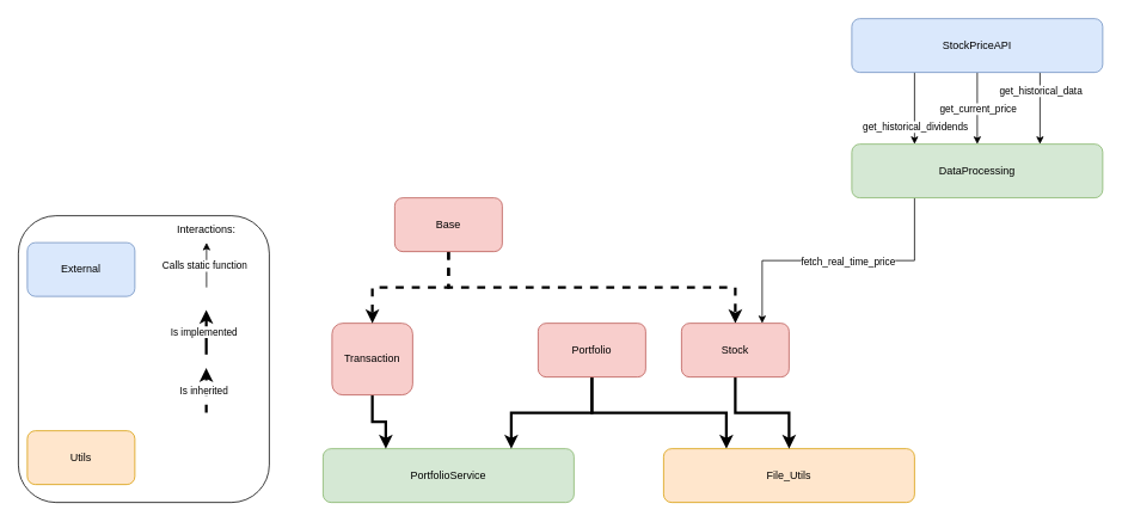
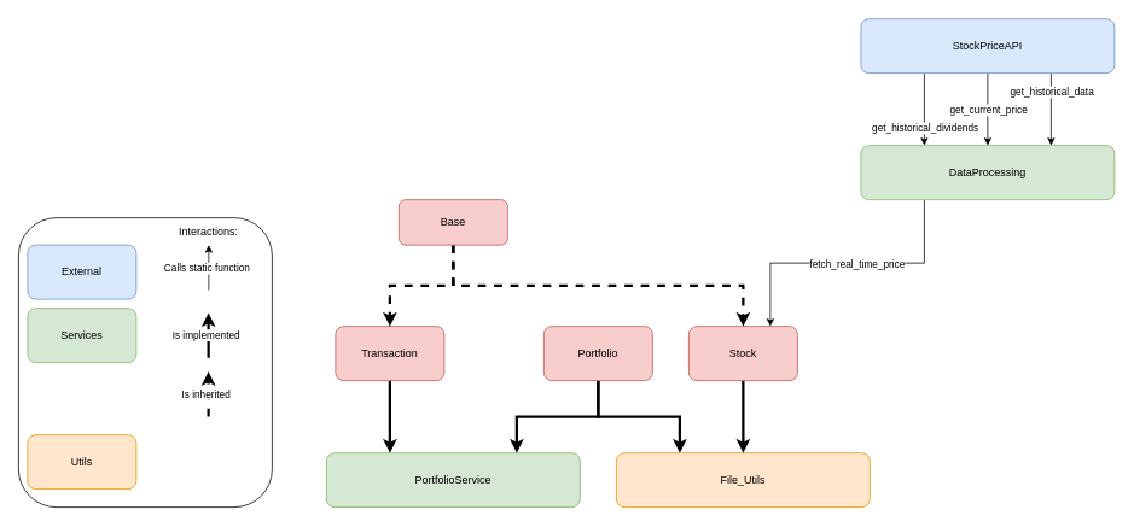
- <mxCell id="20" value="Base" style="rounded=1;whiteSpace=wrap;html=1;fillColor=#f8cecc;strokeColor=#b85450;" vertex="1" parent="1"><mxGeometry x="440" y="220" width="120" height="60" as="geometry" /></mxCell>
+ <mxCell id="20" value="Base" style="rounded=1;whiteSpace=wrap;html=1;fillColor=#f8cecc;strokeColor=#b85450;" vertex="1" parent="1"><mxGeometry x="440" y="220" width="120" height="50" as="geometry" /></mxCell>
+ <mxCell id="14" value="Services" style="rounded=1;whiteSpace=wrap;html=1;fillColor=#d5e8d4;strokeColor=#82b366;" vertex="1" parent="1"><mxGeometry x="30" y="340" width="120" height="60" as="geometry" /></mxCell>
- <mxCell id="17" value="Transaction" style="rounded=1;whiteSpace=wrap;html=1;fillColor=#f8cecc;strokeColor=#b85450;" vertex="1" parent="1"><mxGeometry x="370" y="360" width="90" height="80" as="geometry" /></mxCell>
+ <mxCell id="17" value="Transaction" style="rounded=1;whiteSpace=wrap;html=1;fillColor=#f8cecc;strokeColor=#b85450;" vertex="1" parent="1"><mxGeometry x="370" y="360" width="120" height="60" as="geometry" /></mxCell>
- <mxCell id="31" value="File_Utils" style="rounded=1;whiteSpace=wrap;html=1;fillColor=#ffe6cc;strokeColor=#d79b00;" vertex="1" parent="1"><mxGeometry x="740" y="500" width="280" height="60" as="geometry" /></mxCell>
+ <mxCell id="31" value="File_Utils" style="rounded=1;whiteSpace=wrap;html=1;fillColor=#ffe6cc;strokeColor=#d79b00;" vertex="1" parent="1"><mxGeometry x="680" y="500" width="280" height="60" as="geometry" /></mxCell>
